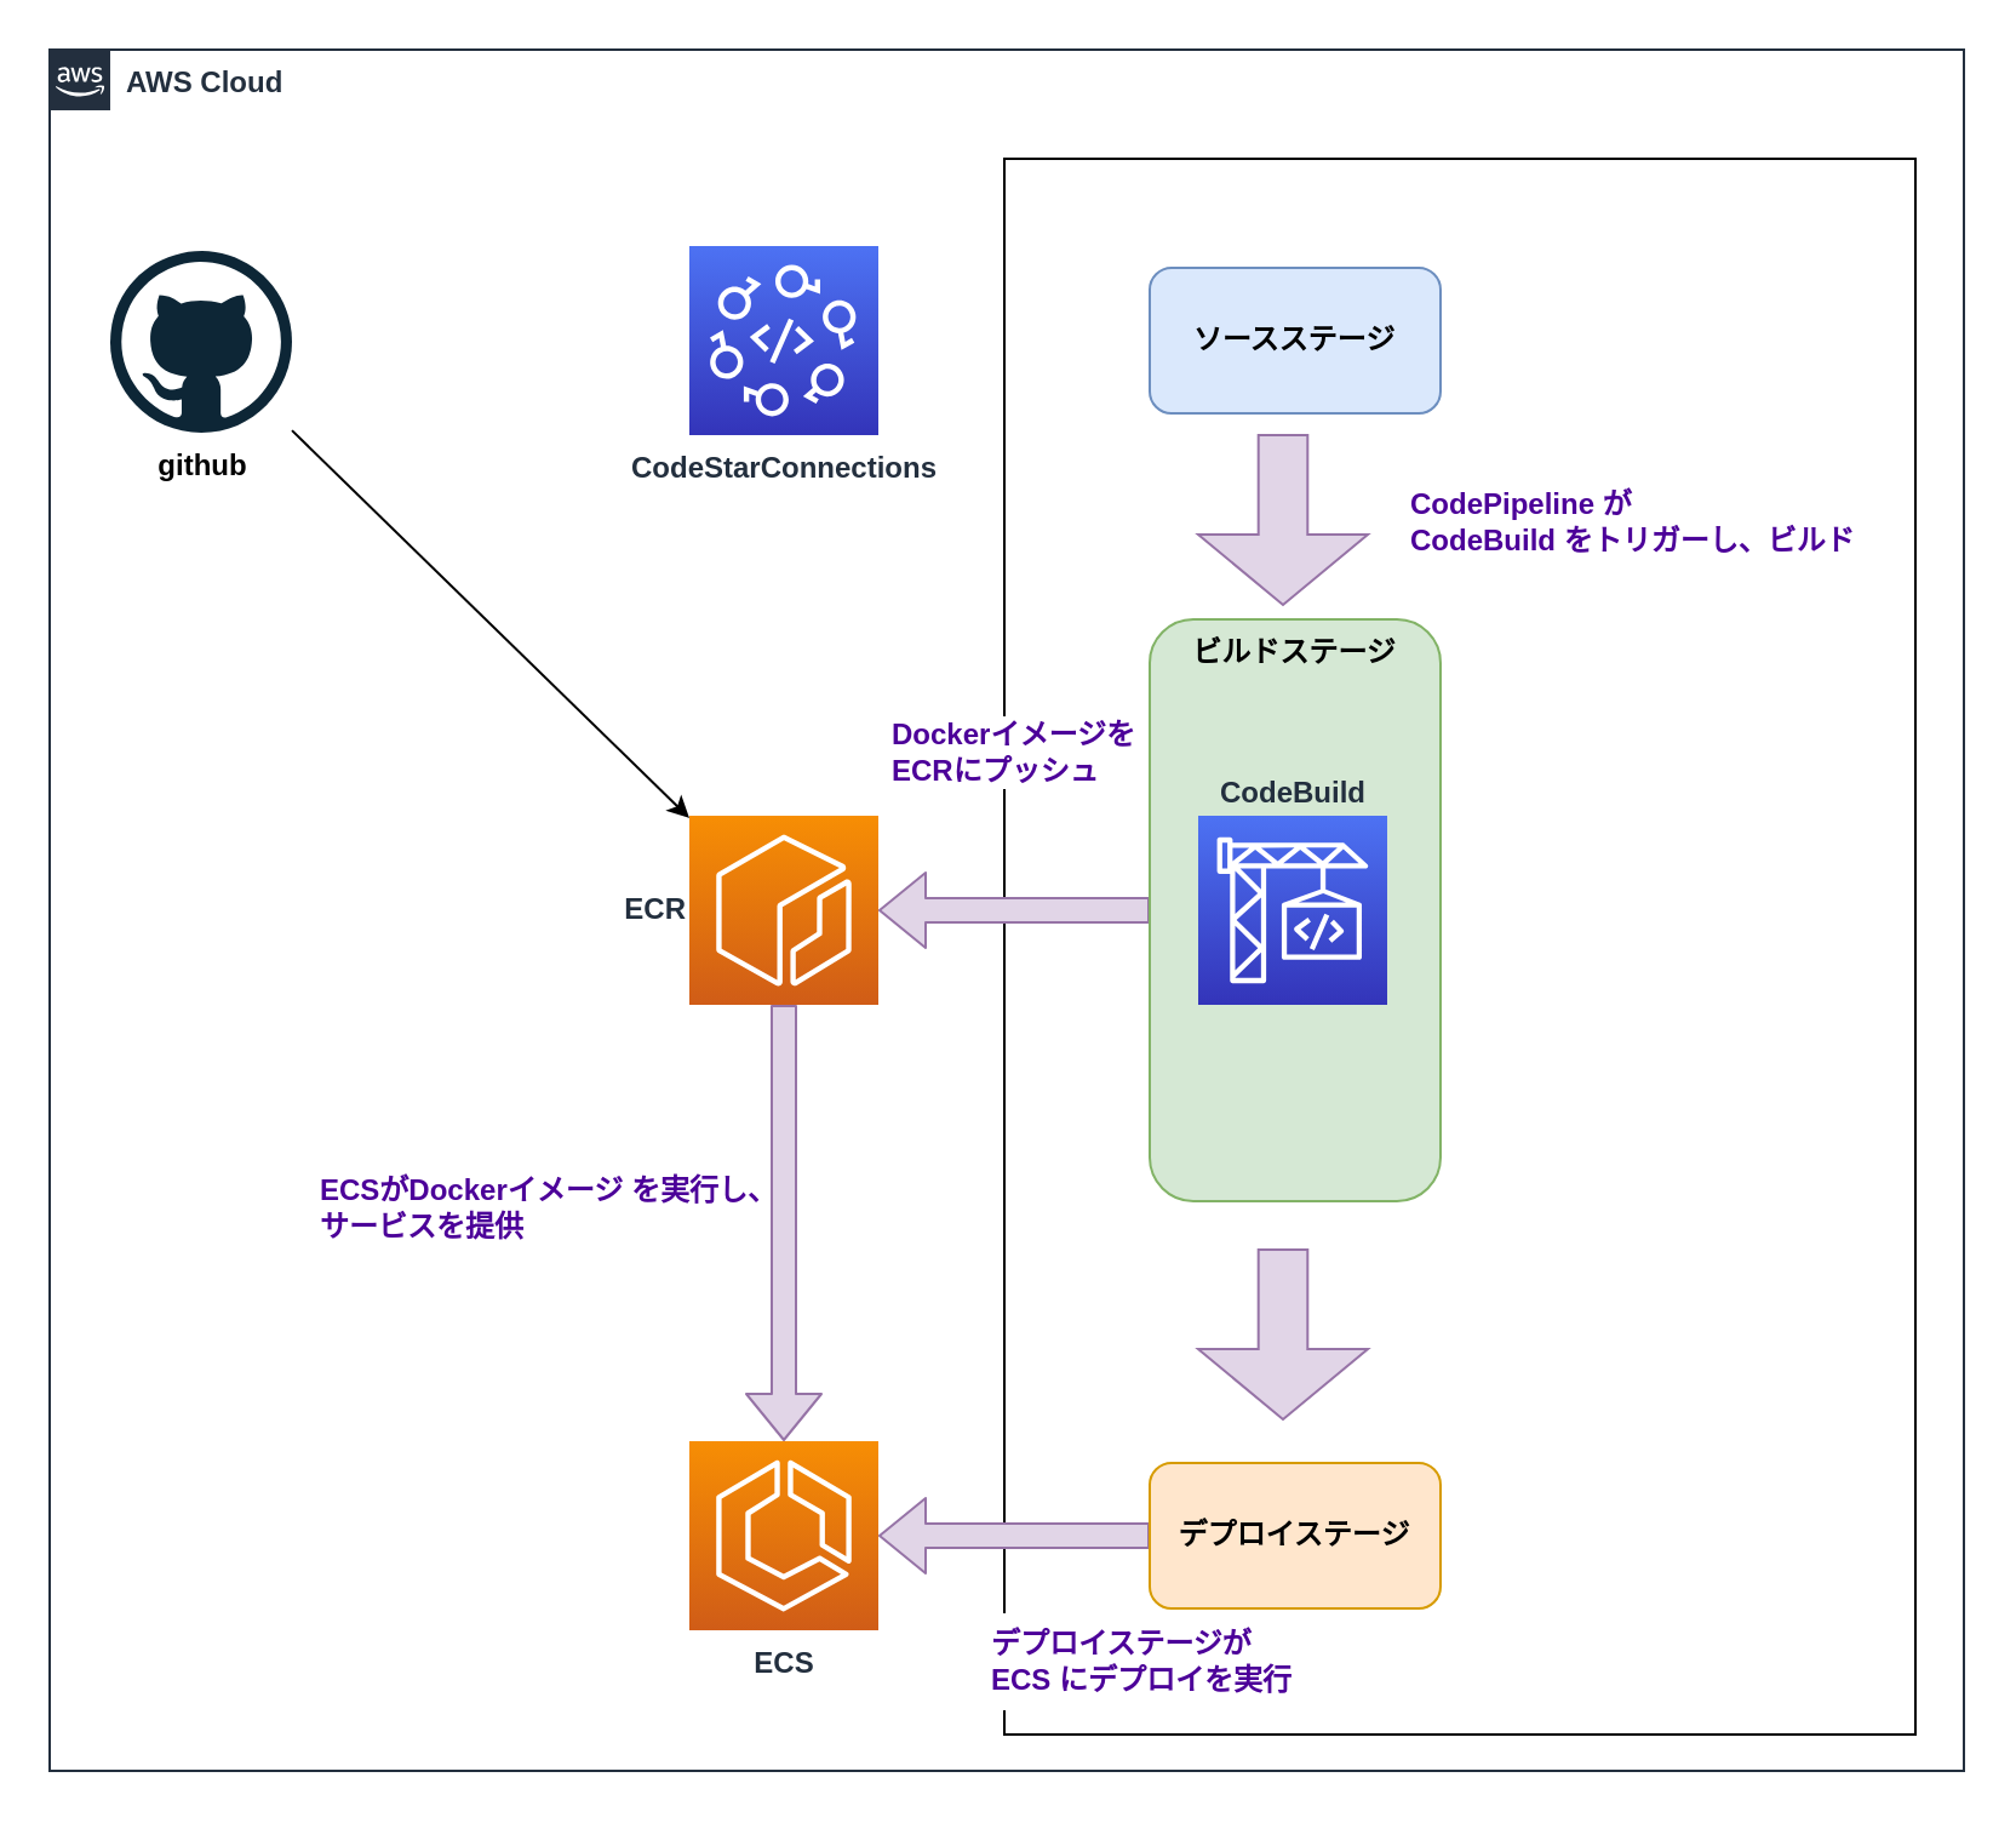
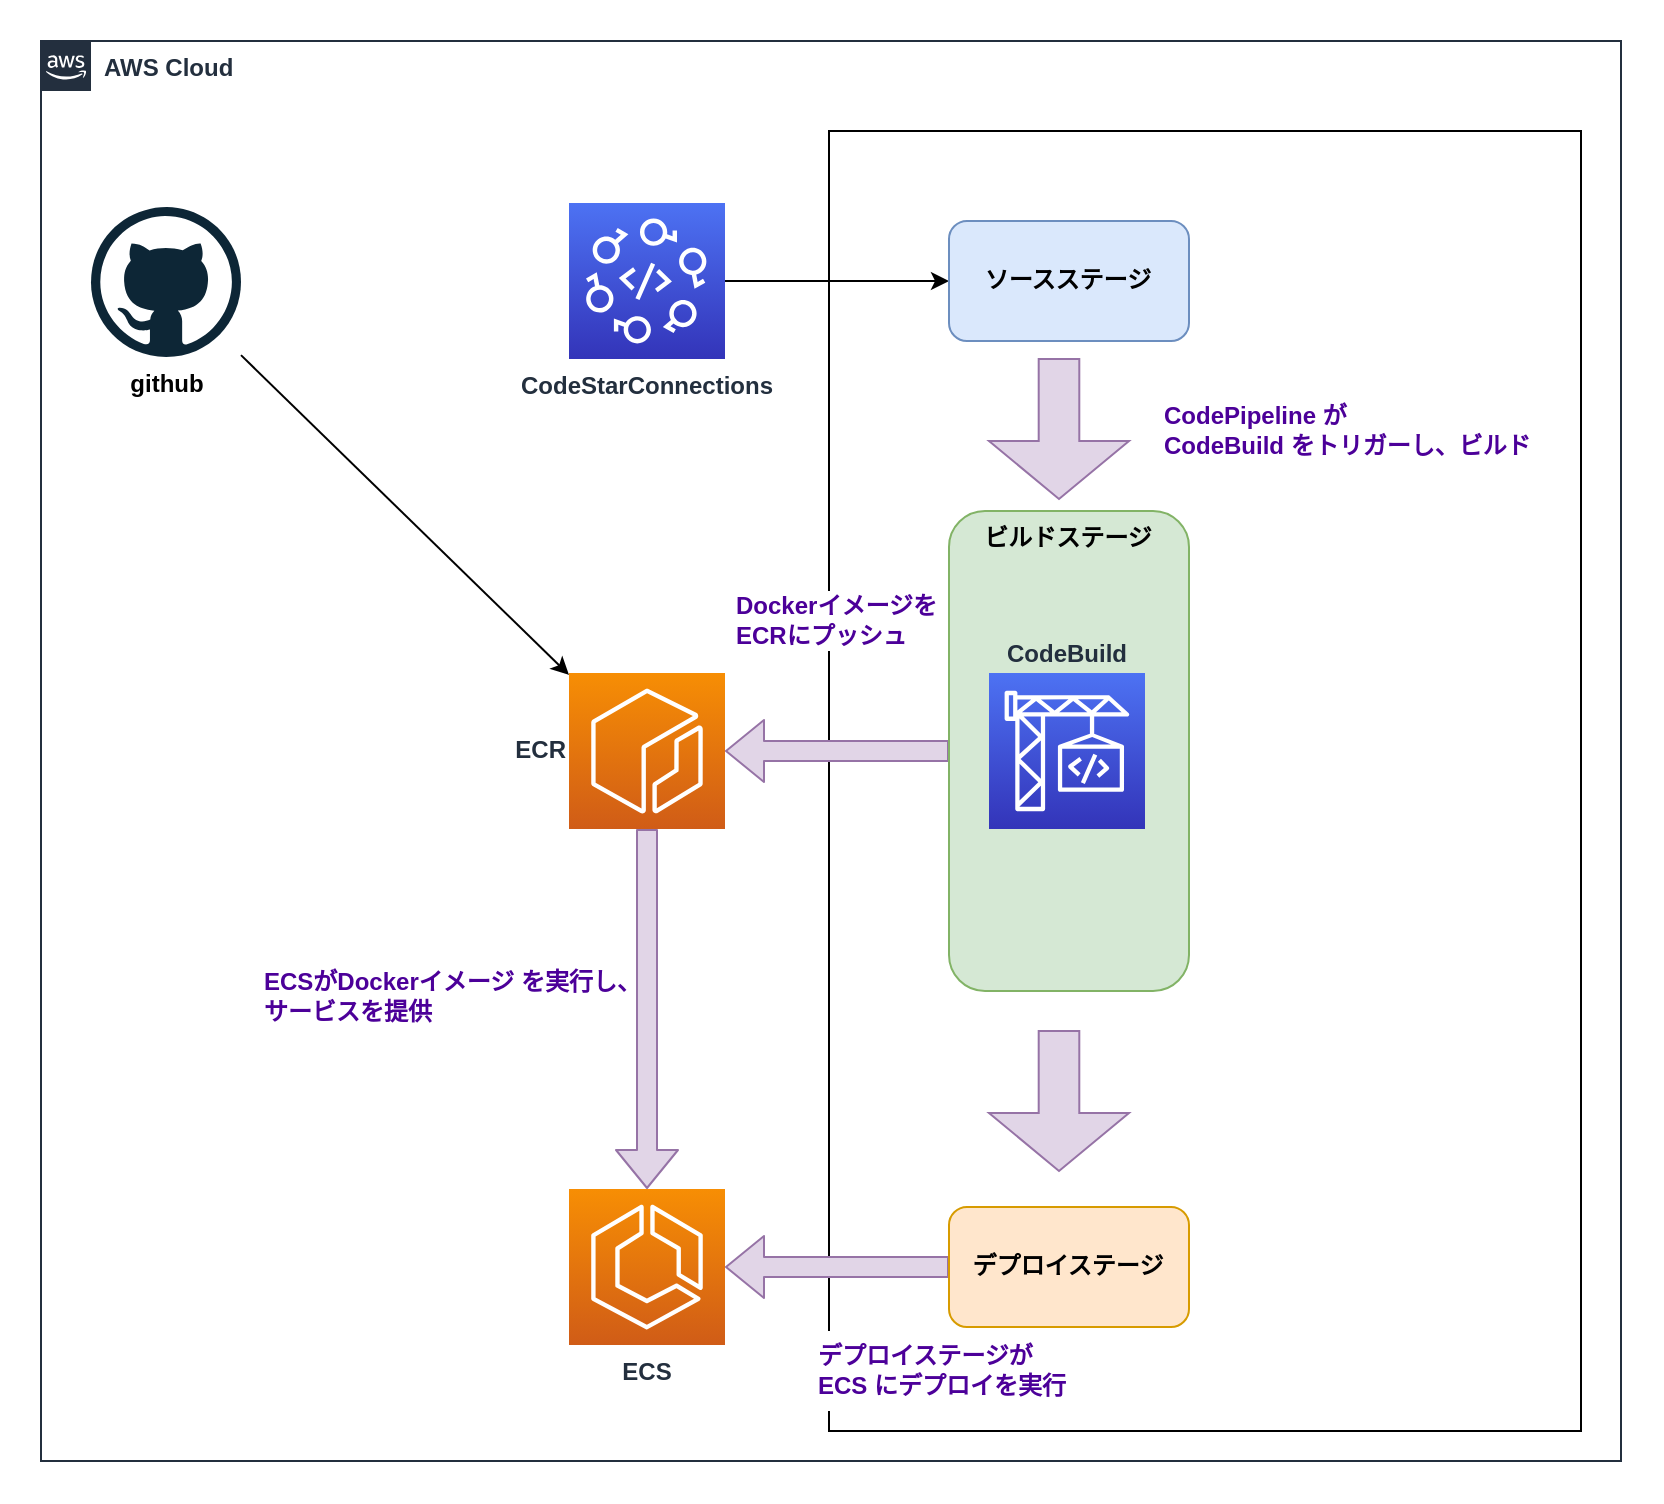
+ <mxCell id="13" value="" style="edgeStyle=none;html=1;" edge="1" parent="1" source="14" target="17"><mxGeometry relative="1" as="geometry" /></mxCell>
